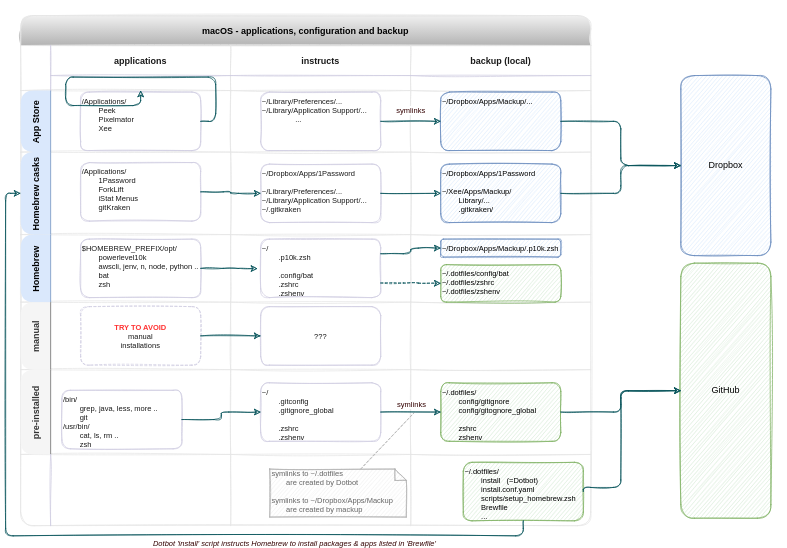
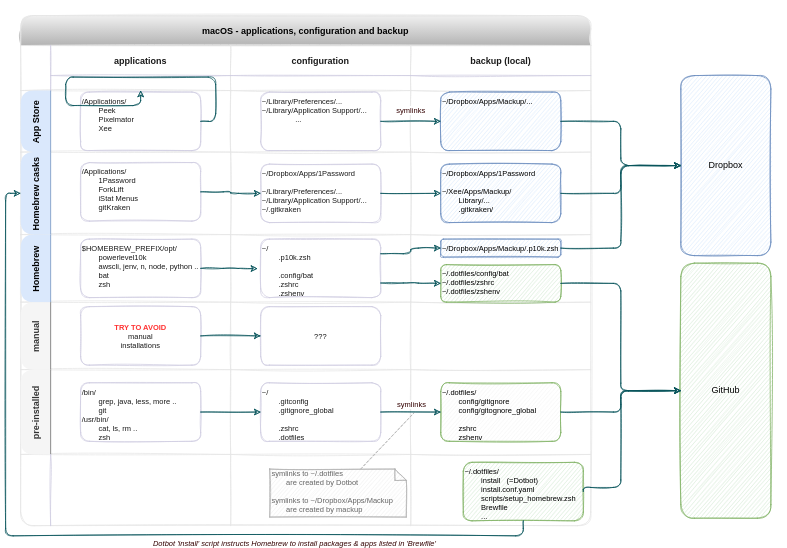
- <mxCell id="5" value="instructs" style="swimlane;swimlaneHead=0;swimlaneBody=0;fontStyle=0;connectable=0;fillColor=none;startSize=40;collapsible=0;recursiveResize=0;expand=0;fontStyle=1;strokeColor=#D0CEE2;fontColor=#1A1A1A;swimlaneFillColor=none;rounded=1;shadow=0;sketch=1;" vertex="1" parent="3"><mxGeometry x="280" width="240" height="60" as="geometry"><mxRectangle width="240" height="60" as="alternateBounds" /></mxGeometry></mxCell>
+ <mxCell id="5" value="configuration" style="swimlane;swimlaneHead=0;swimlaneBody=0;fontStyle=0;connectable=0;fillColor=none;startSize=40;collapsible=0;recursiveResize=0;expand=0;fontStyle=1;strokeColor=#D0CEE2;fontColor=#1A1A1A;swimlaneFillColor=none;rounded=1;shadow=0;sketch=1;" vertex="1" parent="3"><mxGeometry x="280" width="240" height="60" as="geometry"><mxRectangle width="240" height="60" as="alternateBounds" /></mxGeometry></mxCell>
+ <mxCell id="64" style="edgeStyle=orthogonalEdgeStyle;rounded=1;sketch=1;orthogonalLoop=1;jettySize=auto;html=1;exitX=1;exitY=0.5;exitDx=0;exitDy=0;fontSize=10;fontColor=#1A1A1A;strokeColor=#09555B;entryX=0;entryY=0.5;entryDx=0;entryDy=0;" edge="1" parent="1" source="32" target="62"><mxGeometry relative="1" as="geometry"><mxPoint x="870" y="240" as="targetPoint" /></mxGeometry></mxCell>
- <mxCell id="36" style="edgeStyle=orthogonalEdgeStyle;rounded=1;sketch=1;orthogonalLoop=1;jettySize=auto;html=1;exitX=1;exitY=0.75;exitDx=0;exitDy=0;entryX=0;entryY=0.5;entryDx=0;entryDy=0;fontSize=10;fontColor=#330000;strokeColor=#09555B;dashed=1;" edge="1" parent="26" source="30" target="33"><mxGeometry relative="1" as="geometry" /></mxCell>
+ <mxCell id="36" style="edgeStyle=orthogonalEdgeStyle;rounded=1;sketch=1;orthogonalLoop=1;jettySize=auto;html=1;exitX=1;exitY=0.75;exitDx=0;exitDy=0;entryX=0;entryY=0.5;entryDx=0;entryDy=0;fontSize=10;fontColor=#330000;strokeColor=#09555B;" edge="1" parent="26" source="30" target="33"><mxGeometry relative="1" as="geometry" /></mxCell>
+ <mxCell id="67" style="edgeStyle=orthogonalEdgeStyle;rounded=1;sketch=1;orthogonalLoop=1;jettySize=auto;html=1;exitX=1;exitY=0.5;exitDx=0;exitDy=0;entryX=0;entryY=0.5;entryDx=0;entryDy=0;fontSize=10;fontColor=#1A1A1A;strokeColor=#09555B;" edge="1" parent="1" source="33" target="63"><mxGeometry relative="1" as="geometry" /></mxCell>
- <mxCell id="39" value="&lt;font color=&quot;#ff3333&quot;&gt;&lt;b&gt;TRY TO AVOID&lt;/b&gt;&lt;/font&gt;&lt;br&gt;manual&lt;br&gt;installations" style="rounded=1;whiteSpace=wrap;html=1;shadow=0;labelBackgroundColor=none;sketch=1;fontColor=#1A1A1A;strokeColor=#D0CEE2;fillColor=none;verticalAlign=middle;align=center;fontSize=10;dashed=1;" vertex="1" parent="38"><mxGeometry x="40" y="6" width="160" height="78" as="geometry" /></mxCell>
+ <mxCell id="39" value="&lt;font color=&quot;#ff3333&quot;&gt;&lt;b&gt;TRY TO AVOID&lt;/b&gt;&lt;/font&gt;&lt;br&gt;manual&lt;br&gt;installations" style="rounded=1;whiteSpace=wrap;html=1;shadow=0;labelBackgroundColor=none;sketch=1;fontColor=#1A1A1A;strokeColor=#D0CEE2;fillColor=none;verticalAlign=middle;align=center;fontSize=10;" vertex="1" parent="38"><mxGeometry x="40" y="6" width="160" height="78" as="geometry" /></mxCell>
- <mxCell id="49" value="~/&lt;br&gt;&lt;span style=&quot;white-space: pre;&quot;&gt;&#09;&lt;/span&gt;.gitconfig&lt;br&gt;&lt;span style=&quot;white-space: pre;&quot;&gt;&#09;&lt;/span&gt;.gitignore_global&lt;br&gt;&lt;br&gt;&lt;span style=&quot;white-space: pre;&quot;&gt;&#09;&lt;/span&gt;.zshrc&lt;br&gt;&lt;span style=&quot;white-space: pre;&quot;&gt;&#09;&lt;/span&gt;.zshenv" style="rounded=1;whiteSpace=wrap;html=1;shadow=0;labelBackgroundColor=none;sketch=1;fontColor=#1A1A1A;strokeColor=#D0CEE2;fillColor=none;verticalAlign=top;align=left;fontSize=10;" vertex="1" parent="48"><mxGeometry x="40" y="17.5" width="160" height="78" as="geometry" /></mxCell>
+ <mxCell id="49" value="~/&lt;br&gt;&lt;span style=&quot;white-space: pre;&quot;&gt;&#09;&lt;/span&gt;.gitconfig&lt;br&gt;&lt;span style=&quot;white-space: pre;&quot;&gt;&#09;&lt;/span&gt;.gitignore_global&lt;br&gt;&lt;br&gt;&lt;span style=&quot;white-space: pre;&quot;&gt;&#09;&lt;/span&gt;.zshrc&lt;br&gt;&lt;span style=&quot;white-space: pre;&quot;&gt;&#09;&lt;/span&gt;.dotfiles" style="rounded=1;whiteSpace=wrap;html=1;shadow=0;labelBackgroundColor=none;sketch=1;fontColor=#1A1A1A;strokeColor=#D0CEE2;fillColor=none;verticalAlign=top;align=left;fontSize=10;" vertex="1" parent="48"><mxGeometry x="40" y="17.5" width="160" height="78" as="geometry" /></mxCell>
- <mxCell id="51" value="~/.dotfiles/&lt;br&gt;&lt;span style=&quot;white-space: pre;&quot;&gt;&#09;&lt;/span&gt;config/gitignore&lt;br&gt;&lt;span style=&quot;white-space: pre;&quot;&gt;&#09;&lt;/span&gt;config/gitognore_global&lt;br&gt;&lt;br&gt;&lt;span style=&quot;white-space: pre;&quot;&gt;&#09;&lt;/span&gt;zshrc&lt;br&gt;&lt;span style=&quot;white-space: pre;&quot;&gt;&#09;&lt;/span&gt;zshenv" style="rounded=1;whiteSpace=wrap;html=1;shadow=0;labelBackgroundColor=none;sketch=1;strokeColor=#82b366;fillColor=#d5e8d4;verticalAlign=top;align=left;fontSize=10;" vertex="1" parent="50"><mxGeometry x="40" y="17.5" width="160" height="78" as="geometry" /></mxCell>
+ <mxCell id="51" value="~/.dotfiles/&lt;br&gt;&lt;span style=&quot;white-space: pre;&quot;&gt;&#09;&lt;/span&gt;config/gitignore&lt;br&gt;&lt;span style=&quot;white-space: pre;&quot;&gt;&#09;&lt;/span&gt;config/gitognore_global&lt;br&gt;&lt;br&gt;&lt;span style=&quot;white-space: pre;&quot;&gt;&#09;&lt;/span&gt;zshrc&lt;br&gt;&lt;span style=&quot;white-space: pre;&quot;&gt;&#09;&lt;/span&gt;zshenv" style="rounded=1;whiteSpace=wrap;html=1;shadow=0;labelBackgroundColor=none;sketch=1;strokeColor=#82b366;fillColor=#f5f5f5;verticalAlign=top;align=left;fontSize=10;" vertex="1" parent="50"><mxGeometry x="40" y="17.5" width="160" height="78" as="geometry" /></mxCell>
- <mxCell id="46" value="/bin/&lt;br&gt;&lt;span style=&quot;white-space: pre;&quot;&gt;&#09;&lt;/span&gt;grep, java, less, more ..&lt;br&gt;&lt;span style=&quot;white-space: pre;&quot;&gt;&#09;&lt;/span&gt;git&lt;br&gt;/usr/bin/&lt;br&gt;&lt;span style=&quot;white-space: pre;&quot;&gt;&#09;&lt;/span&gt;cat, ls, rm ..&lt;br&gt;&lt;span style=&quot;white-space: pre;&quot;&gt;&#09;&lt;/span&gt;zsh" style="rounded=1;whiteSpace=wrap;html=1;shadow=0;labelBackgroundColor=none;sketch=1;fontColor=#1A1A1A;strokeColor=#D0CEE2;fillColor=none;verticalAlign=top;align=left;fontSize=10;" vertex="1" parent="45"><mxGeometry x="15" y="27.5" width="160" height="78" as="geometry" /></mxCell>
+ <mxCell id="46" value="/bin/&lt;br&gt;&lt;span style=&quot;white-space: pre;&quot;&gt;&#09;&lt;/span&gt;grep, java, less, more ..&lt;br&gt;&lt;span style=&quot;white-space: pre;&quot;&gt;&#09;&lt;/span&gt;git&lt;br&gt;/usr/bin/&lt;br&gt;&lt;span style=&quot;white-space: pre;&quot;&gt;&#09;&lt;/span&gt;cat, ls, rm ..&lt;br&gt;&lt;span style=&quot;white-space: pre;&quot;&gt;&#09;&lt;/span&gt;zsh" style="rounded=1;whiteSpace=wrap;html=1;shadow=0;labelBackgroundColor=none;sketch=1;fontColor=#1A1A1A;strokeColor=#D0CEE2;fillColor=none;verticalAlign=top;align=left;fontSize=10;" vertex="1" parent="45"><mxGeometry x="40" y="17.5" width="160" height="78" as="geometry" /></mxCell>
